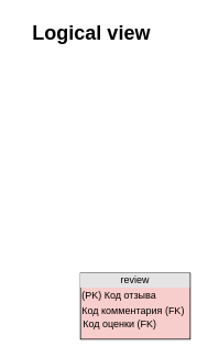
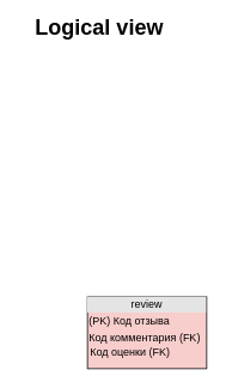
- <mxCell id="3" value="Logical view" style="text;strokeColor=none;fillColor=none;html=1;fontSize=24;fontStyle=1;verticalAlign=middle;align=center;" parent="1" vertex="1"><mxGeometry x="20" width="180" height="40" as="geometry" y="20" /></mxCell>
+ <mxCell id="3" value="Logical view" style="text;strokeColor=none;fillColor=none;html=1;fontSize=24;fontStyle=1;verticalAlign=middle;align=center;" parent="1" vertex="1"><mxGeometry x="20" y="10" width="180" height="40" as="geometry" /></mxCell>
